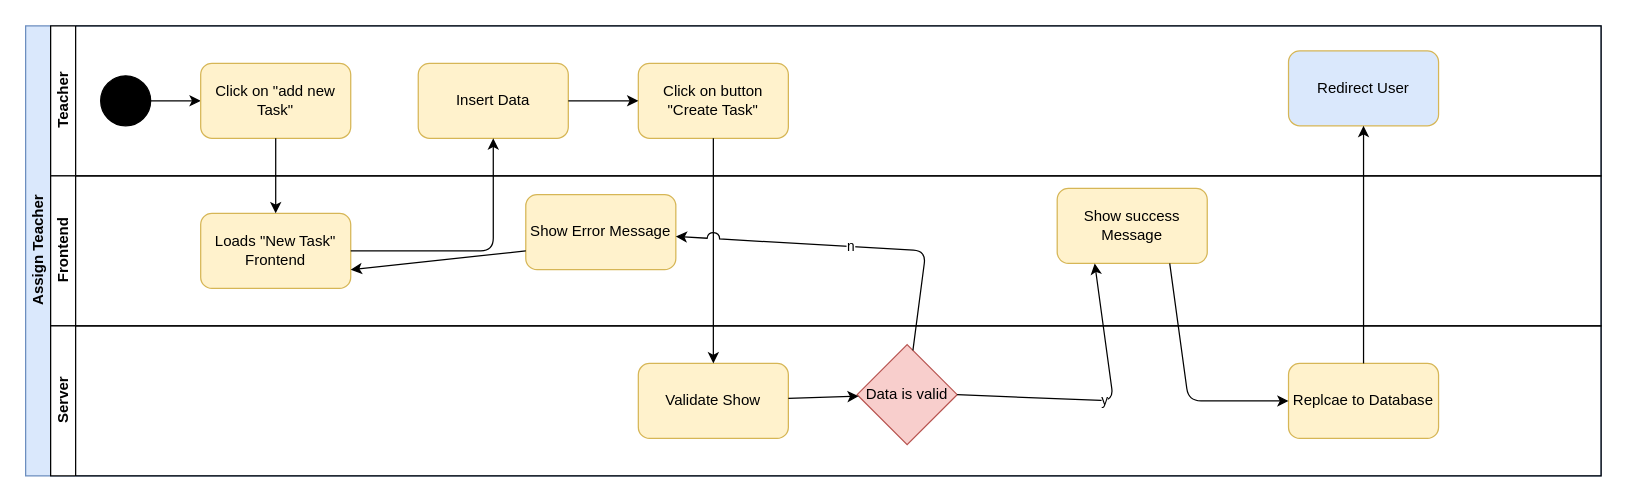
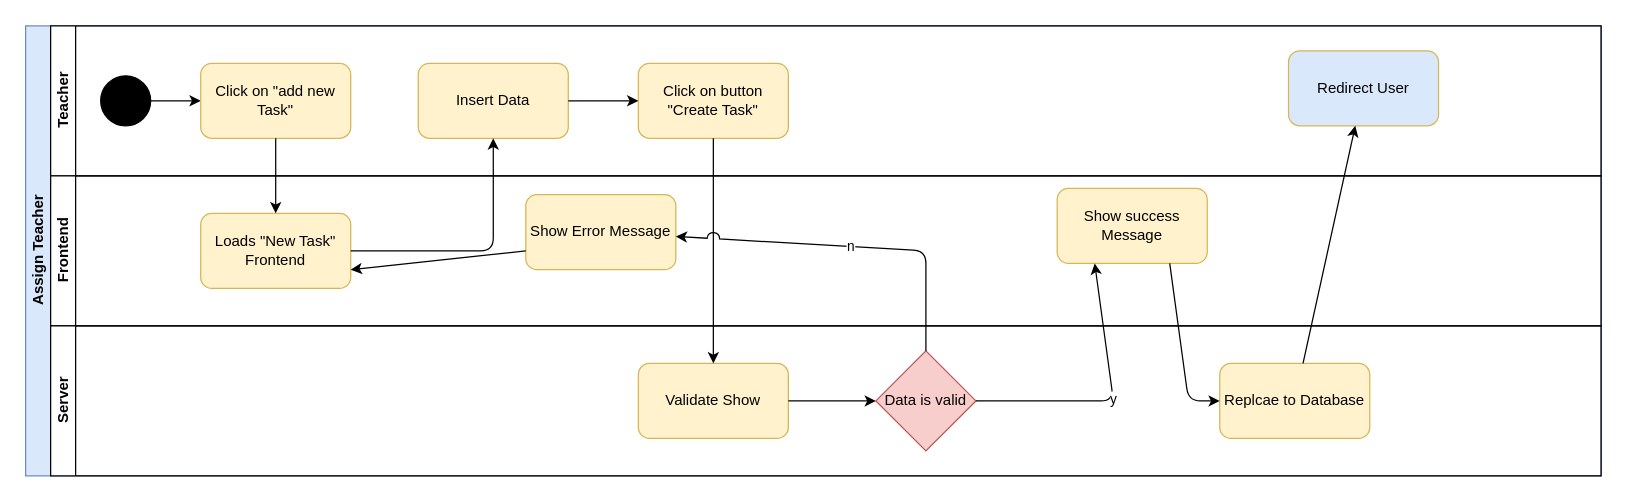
- <mxCell id="18" value="Data is valid" style="rhombus;whiteSpace=wrap;html=1;fillColor=#f8cecc;strokeColor=#b85450;" vertex="1" parent="16"><mxGeometry x="645" y="15" width="80" height="80" as="geometry" /></mxCell>
+ <mxCell id="18" value="Data is valid" style="rhombus;whiteSpace=wrap;html=1;fillColor=#f8cecc;strokeColor=#b85450;" vertex="1" parent="16"><mxGeometry x="660" y="20" width="80" height="80" as="geometry" /></mxCell>
- <mxCell id="20" value="Replcae to Database" style="rounded=1;whiteSpace=wrap;html=1;fillColor=#fff2cc;strokeColor=#d6b656;" vertex="1" parent="16"><mxGeometry x="990" y="30" width="120" height="60" as="geometry" /></mxCell>
+ <mxCell id="20" value="Replcae to Database" style="rounded=1;whiteSpace=wrap;html=1;fillColor=#fff2cc;strokeColor=#d6b656;" vertex="1" parent="16"><mxGeometry x="935" y="30" width="120" height="60" as="geometry" /></mxCell>
